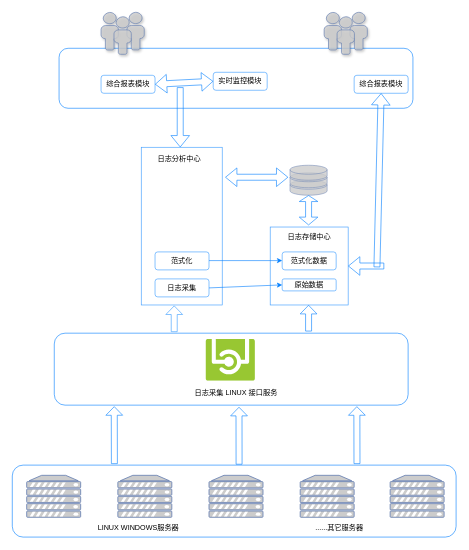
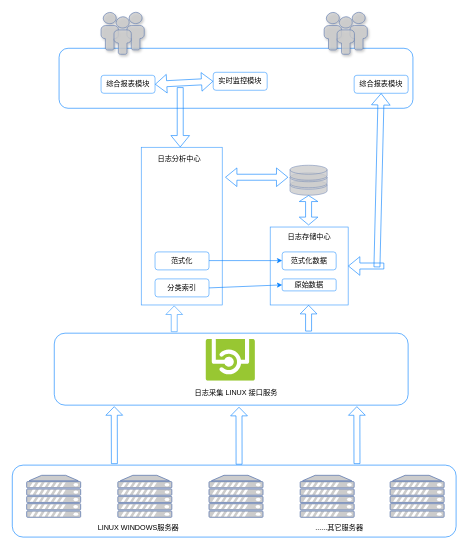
- <mxCell id="21" value="日志采集" style="rounded=1;whiteSpace=wrap;html=1;strokeColor=#007FFF;opacity=80;" vertex="1" parent="1"><mxGeometry x="258" y="464.5" width="90" height="30" as="geometry" /></mxCell>
+ <mxCell id="21" value="分类索引" style="rounded=1;whiteSpace=wrap;html=1;strokeColor=#007FFF;opacity=80;" vertex="1" parent="1"><mxGeometry x="258" y="464.5" width="90" height="30" as="geometry" /></mxCell>
